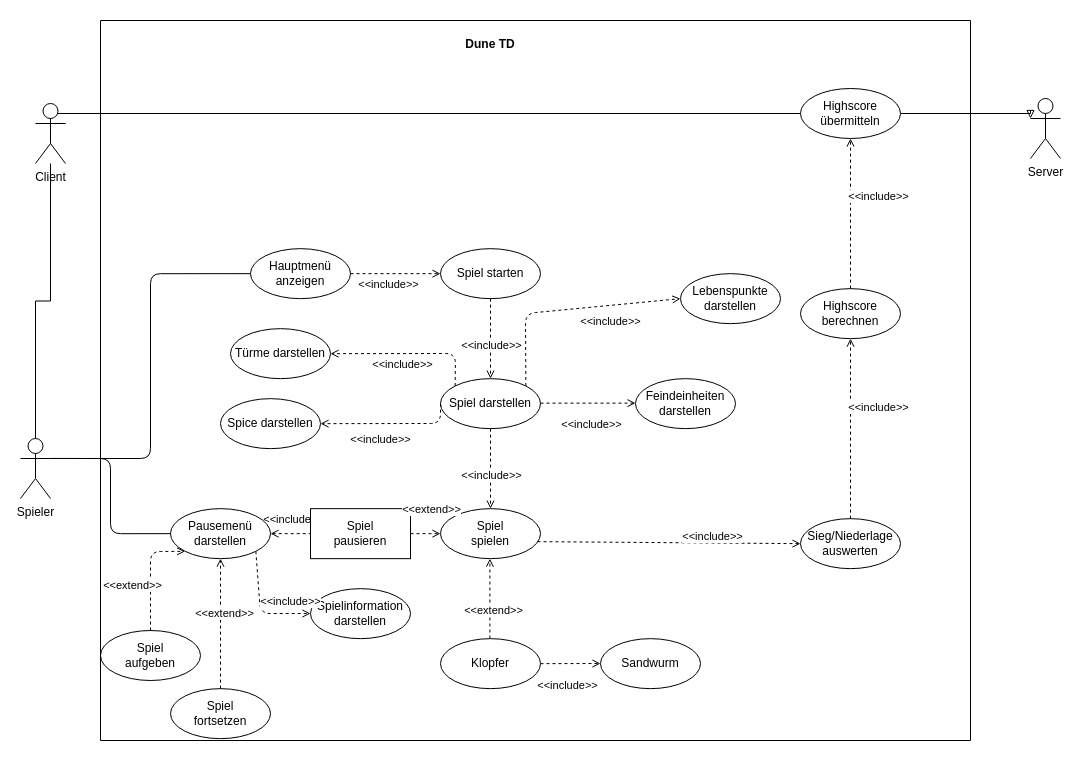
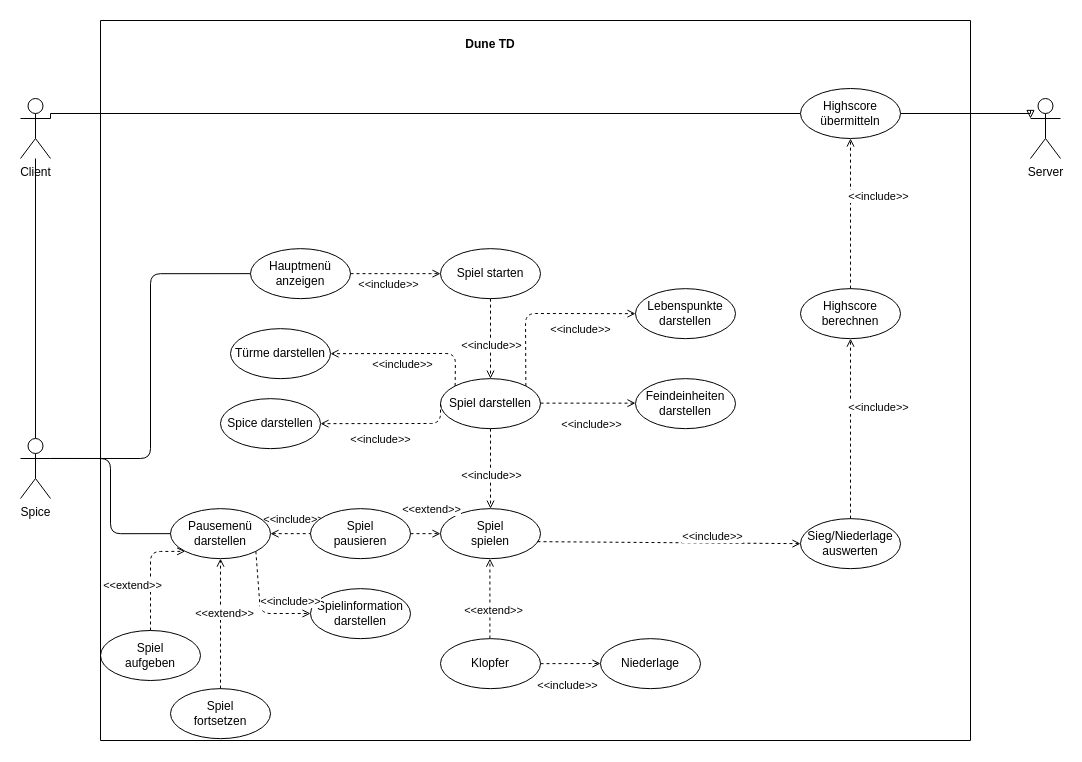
- <mxCell id="4" value="&lt;div&gt;Client&lt;/div&gt;&lt;div&gt;&lt;br&gt;&lt;/div&gt;" style="shape=umlActor;verticalLabelPosition=bottom;verticalAlign=top;html=1;" parent="1" vertex="1"><mxGeometry x="35" y="103" width="30" height="60" as="geometry" /></mxCell>
+ <mxCell id="4" value="&lt;div&gt;Client&lt;/div&gt;&lt;div&gt;&lt;br&gt;&lt;/div&gt;" style="shape=umlActor;verticalLabelPosition=bottom;verticalAlign=top;html=1;" parent="1" vertex="1"><mxGeometry x="20" y="98" width="30" height="60" as="geometry" /></mxCell>
- <mxCell id="15" value="Lebenspunkte darstellen" style="ellipse;whiteSpace=wrap;html=1;" parent="1" vertex="1"><mxGeometry x="680" y="273.15" width="100" height="50" as="geometry" /></mxCell>
+ <mxCell id="15" value="Lebenspunkte darstellen" style="ellipse;whiteSpace=wrap;html=1;" parent="1" vertex="1"><mxGeometry x="635" y="288.15" width="100" height="50" as="geometry" /></mxCell>
- <mxCell id="9" value="Spieler" style="shape=umlActor;verticalLabelPosition=bottom;verticalAlign=top;html=1;" parent="1" vertex="1"><mxGeometry x="20" y="438" width="30" height="60" as="geometry" /></mxCell>
+ <mxCell id="9" value="Spice" style="shape=umlActor;verticalLabelPosition=bottom;verticalAlign=top;html=1;" parent="1" vertex="1"><mxGeometry x="20" y="438" width="30" height="60" as="geometry" /></mxCell>
- <mxCell id="25" value="&lt;div&gt;Spiel&lt;/div&gt;&lt;div&gt;pausieren&lt;/div&gt;" style="whiteSpace=wrap;html=1;rounded=0;" parent="1" vertex="1"><mxGeometry x="310" y="508.15" width="100" height="50" as="geometry" /></mxCell>
+ <mxCell id="25" value="&lt;div&gt;Spiel&lt;/div&gt;&lt;div&gt;pausieren&lt;/div&gt;" style="ellipse;whiteSpace=wrap;html=1;" parent="1" vertex="1"><mxGeometry x="310" y="508.15" width="100" height="50" as="geometry" /></mxCell>
- <mxCell id="62" value="&lt;div&gt;Sandwurm&lt;/div&gt;" style="ellipse;whiteSpace=wrap;html=1;" parent="1" vertex="1"><mxGeometry x="600" y="638.15" width="100" height="50" as="geometry" /></mxCell>
+ <mxCell id="62" value="&lt;div&gt;Niederlage&lt;/div&gt;" style="ellipse;whiteSpace=wrap;html=1;" parent="1" vertex="1"><mxGeometry x="600" y="638.15" width="100" height="50" as="geometry" /></mxCell>
